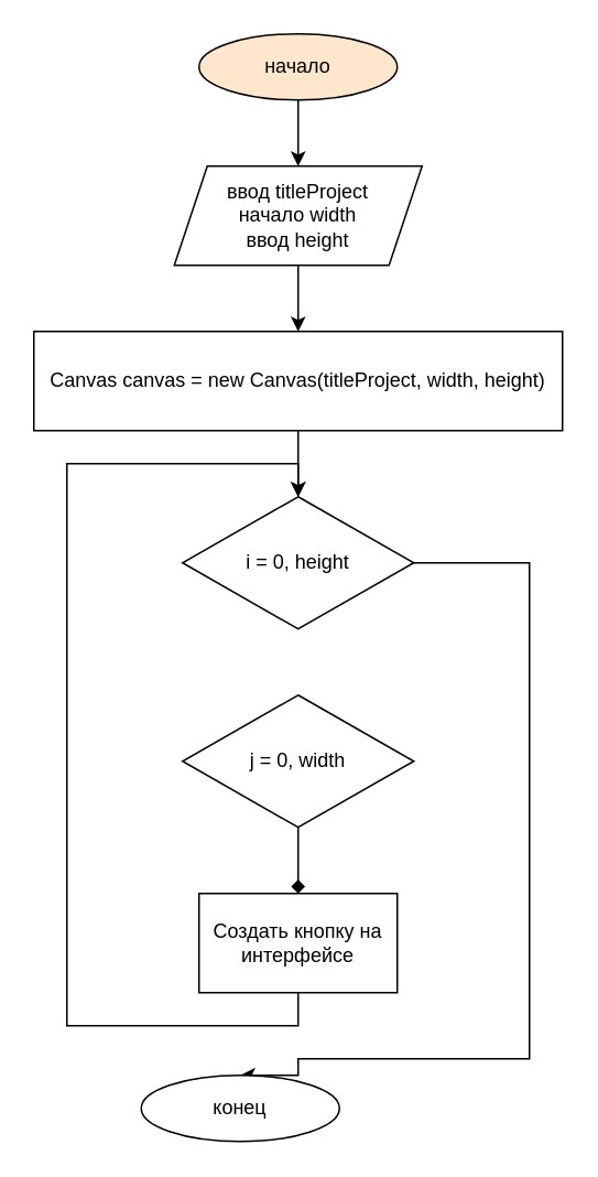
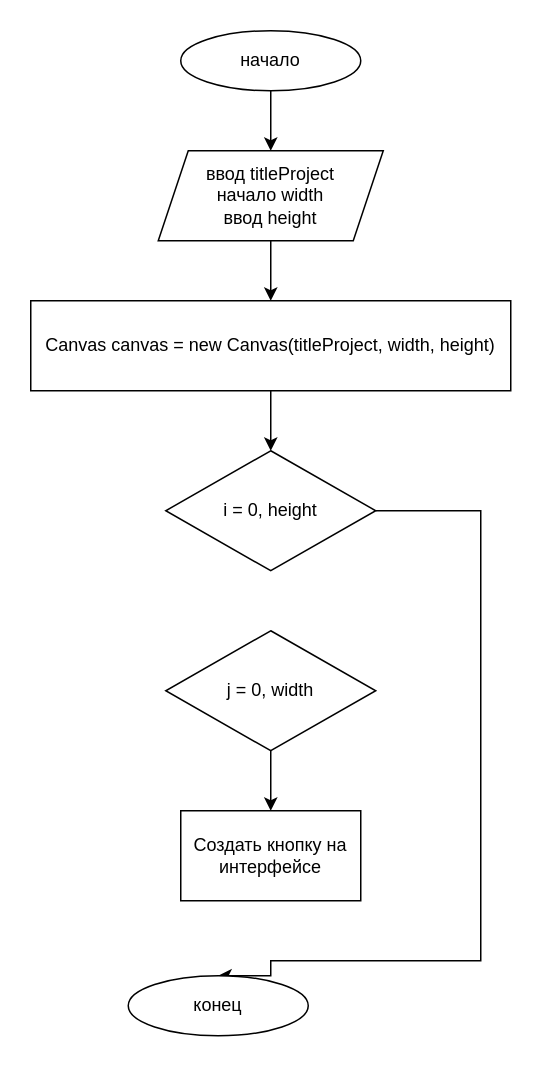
- <mxCell id="13" value="начало" style="ellipse;whiteSpace=wrap;html=1;fillColor=#ffe6cc;" vertex="1" parent="1"><mxGeometry x="120" y="20" width="120" height="40" as="geometry" /></mxCell>
+ <mxCell id="13" value="начало" style="ellipse;whiteSpace=wrap;html=1;" vertex="1" parent="1"><mxGeometry x="120" y="20" width="120" height="40" as="geometry" /></mxCell>
- <mxCell id="10" style="edgeStyle=orthogonalEdgeStyle;rounded=0;orthogonalLoop=1;jettySize=auto;html=1;exitX=0.5;exitY=1;exitDx=0;exitDy=0;entryX=0.5;entryY=0;entryDx=0;entryDy=0;" edge="1" parent="1" source="11" target="7"><mxGeometry relative="1" as="geometry"><Array as="points"><mxPoint x="180" y="620" /><mxPoint x="40" y="620" /><mxPoint x="40" y="280" /><mxPoint x="180" y="280" /></Array></mxGeometry></mxCell>
- <mxCell id="8" value="" style="edgeStyle=orthogonalEdgeStyle;rounded=0;orthogonalLoop=1;jettySize=auto;html=1;endArrow=diamond;" edge="1" parent="1" source="9" target="11"><mxGeometry relative="1" as="geometry" /></mxCell>
+ <mxCell id="8" value="" style="edgeStyle=orthogonalEdgeStyle;rounded=0;orthogonalLoop=1;jettySize=auto;html=1;" edge="1" parent="1" source="9" target="11"><mxGeometry relative="1" as="geometry" /></mxCell>
